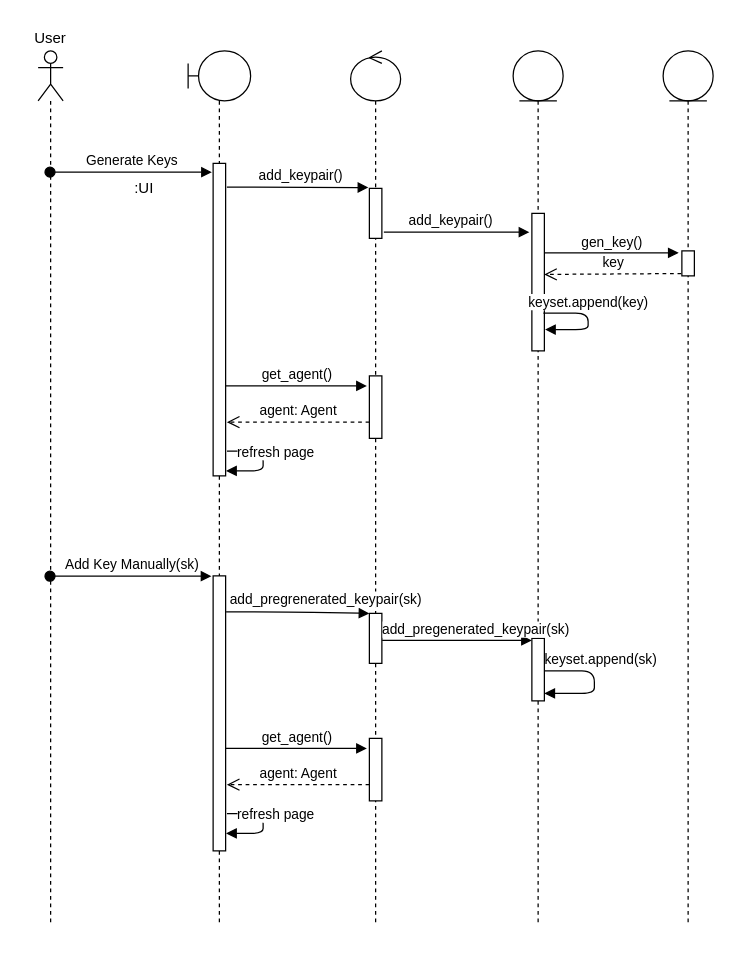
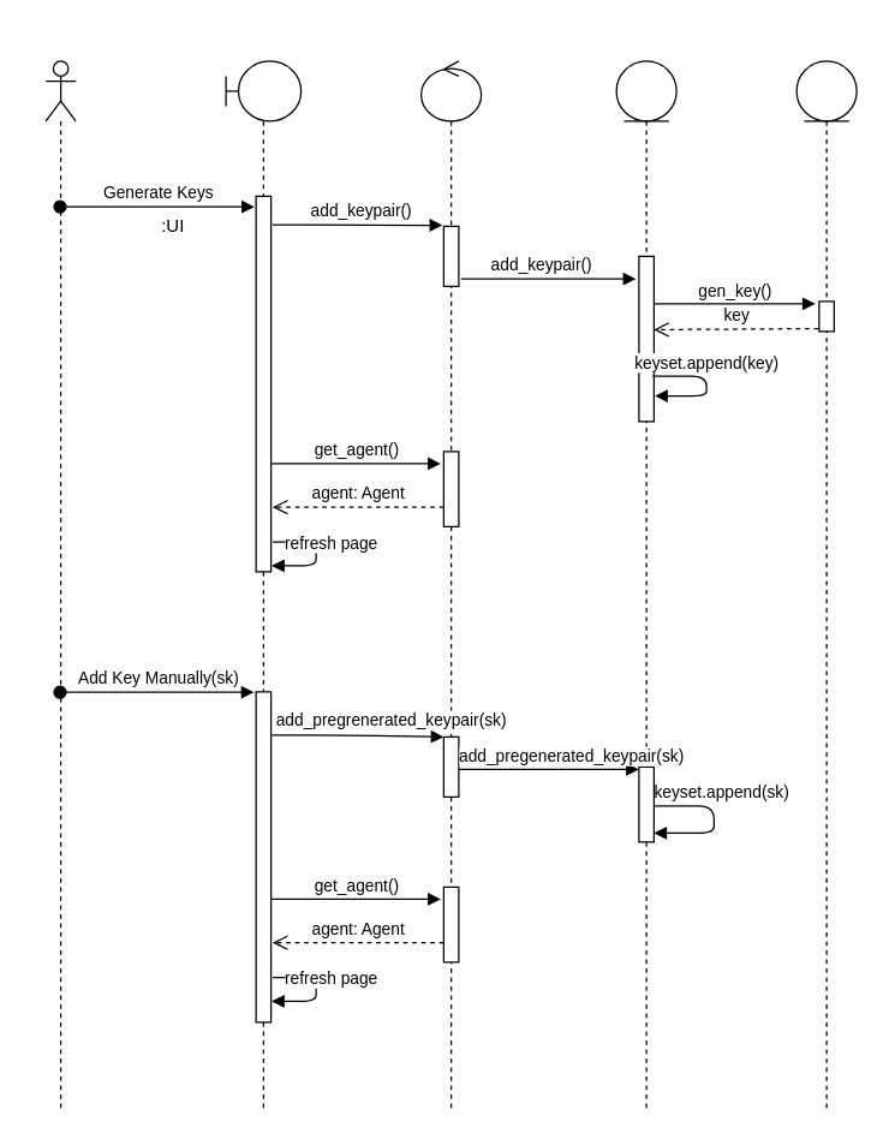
- <mxCell id="17" value="User" style="text;html=1;strokeColor=none;fillColor=none;align=center;verticalAlign=middle;whiteSpace=wrap;rounded=0;" vertex="1" parent="1"><mxGeometry x="20" y="20" width="40" height="20" as="geometry" /></mxCell>
